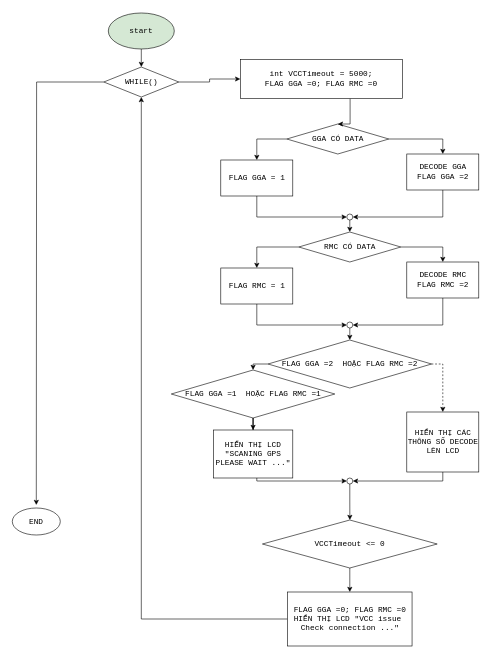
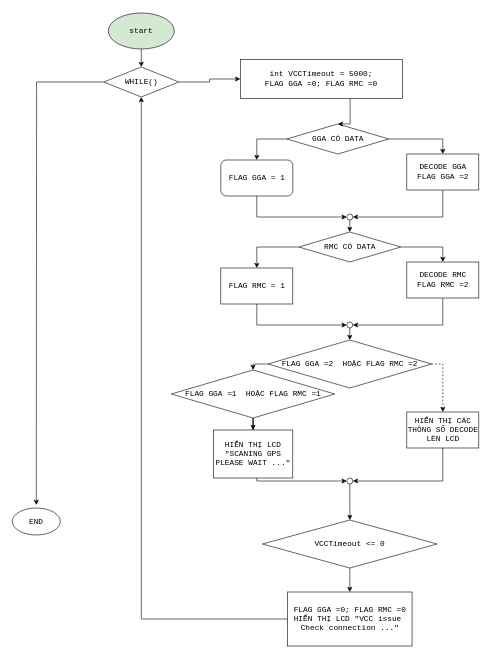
- <mxCell id="10" value="FLAG GGA = 1" style="whiteSpace=wrap;html=1;fontFamily=Courier New;fontSize=13;" vertex="1" parent="1"><mxGeometry x="367.5" y="266" width="120" height="60" as="geometry" /></mxCell>
+ <mxCell id="10" value="FLAG GGA = 1" style="whiteSpace=wrap;html=1;fontFamily=Courier New;fontSize=13;rounded=1;" vertex="1" parent="1"><mxGeometry x="367.5" y="266" width="120" height="60" as="geometry" /></mxCell>
- <mxCell id="29" value="HIỂN THỊ CÁC THÔNG SỐ DECODE LÊN LCD" style="whiteSpace=wrap;html=1;fontFamily=Courier New;fontSize=13;" vertex="1" parent="1"><mxGeometry x="677.5" y="686" width="120" height="100" as="geometry" /></mxCell>
+ <mxCell id="29" value="HIỂN THỊ CÁC THÔNG SỐ DECODE LÊN LCD" style="whiteSpace=wrap;html=1;fontFamily=Courier New;fontSize=13;" vertex="1" parent="1"><mxGeometry x="677.5" y="686" width="120" height="60" as="geometry" /></mxCell>
